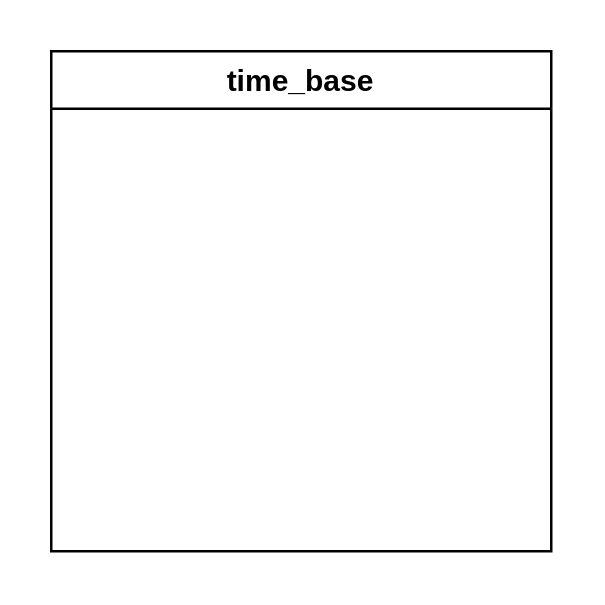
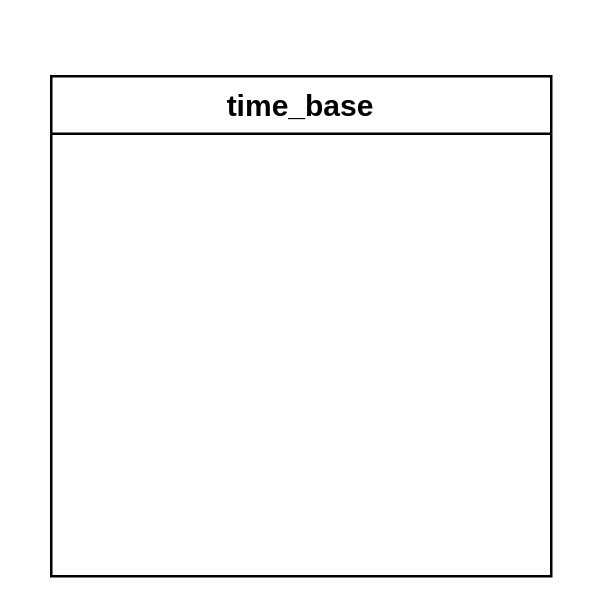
- <mxCell id="2" value="time_base" style="swimlane;" vertex="1" parent="1"><mxGeometry x="20" y="20" width="200" height="200" as="geometry" /></mxCell>
+ <mxCell id="2" value="time_base" style="swimlane;" vertex="1" parent="1"><mxGeometry x="20" y="30" width="200" height="200" as="geometry" /></mxCell>
